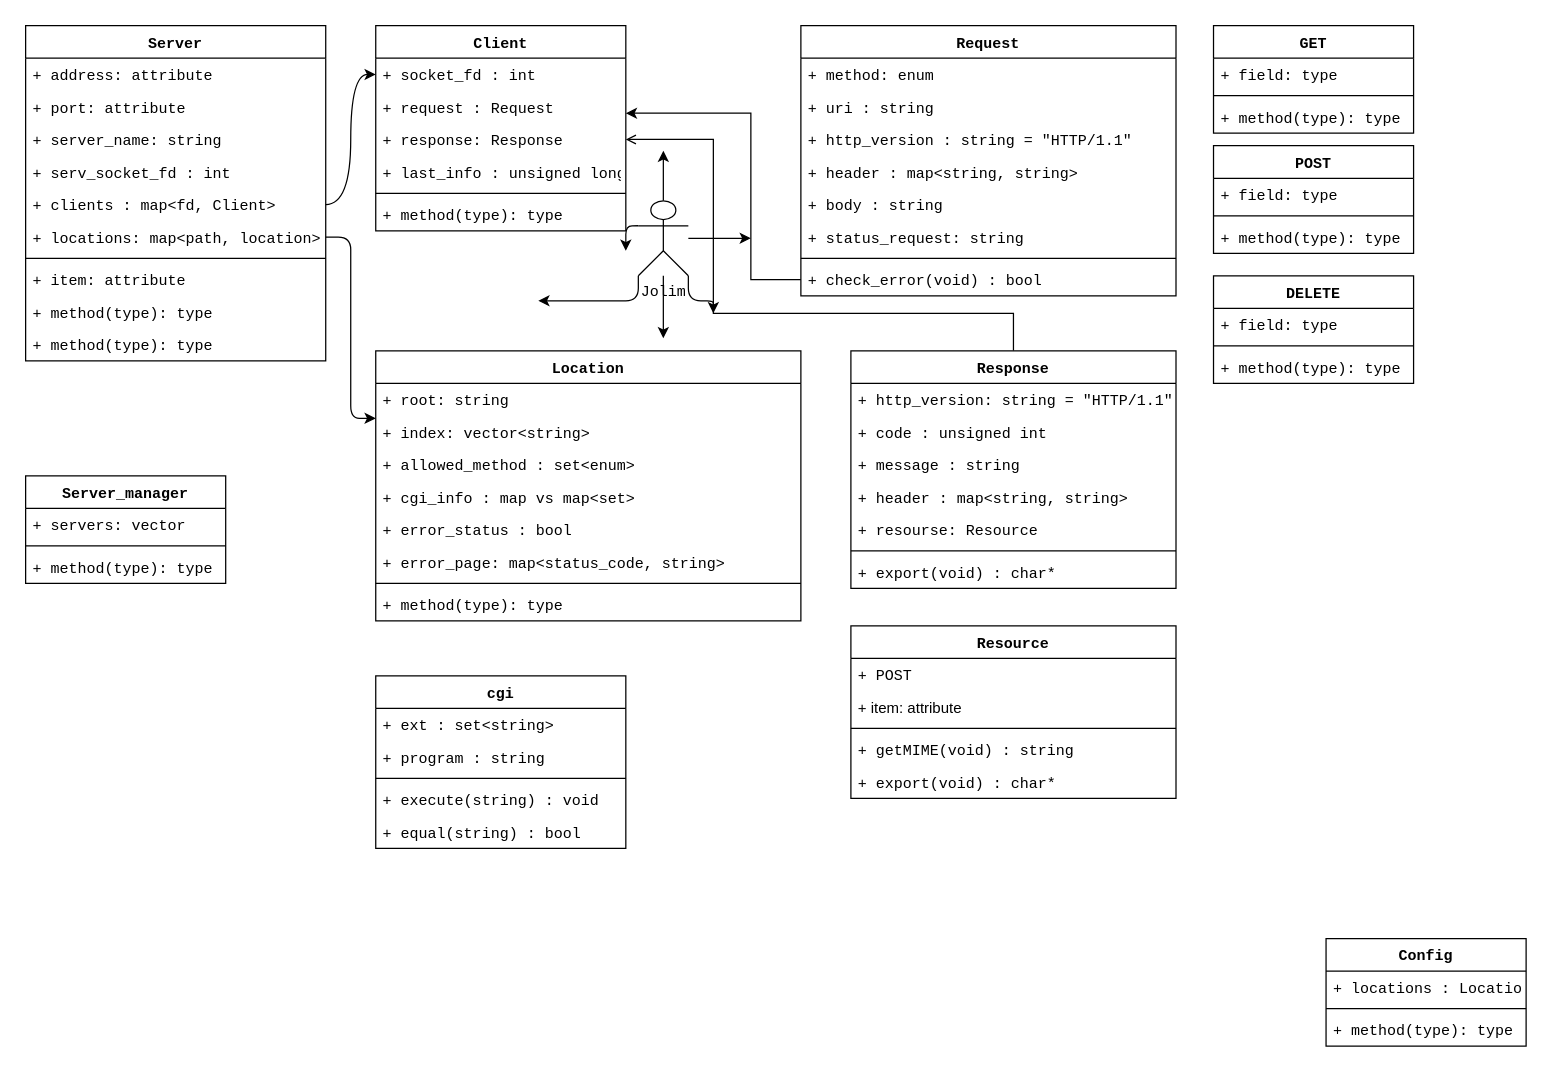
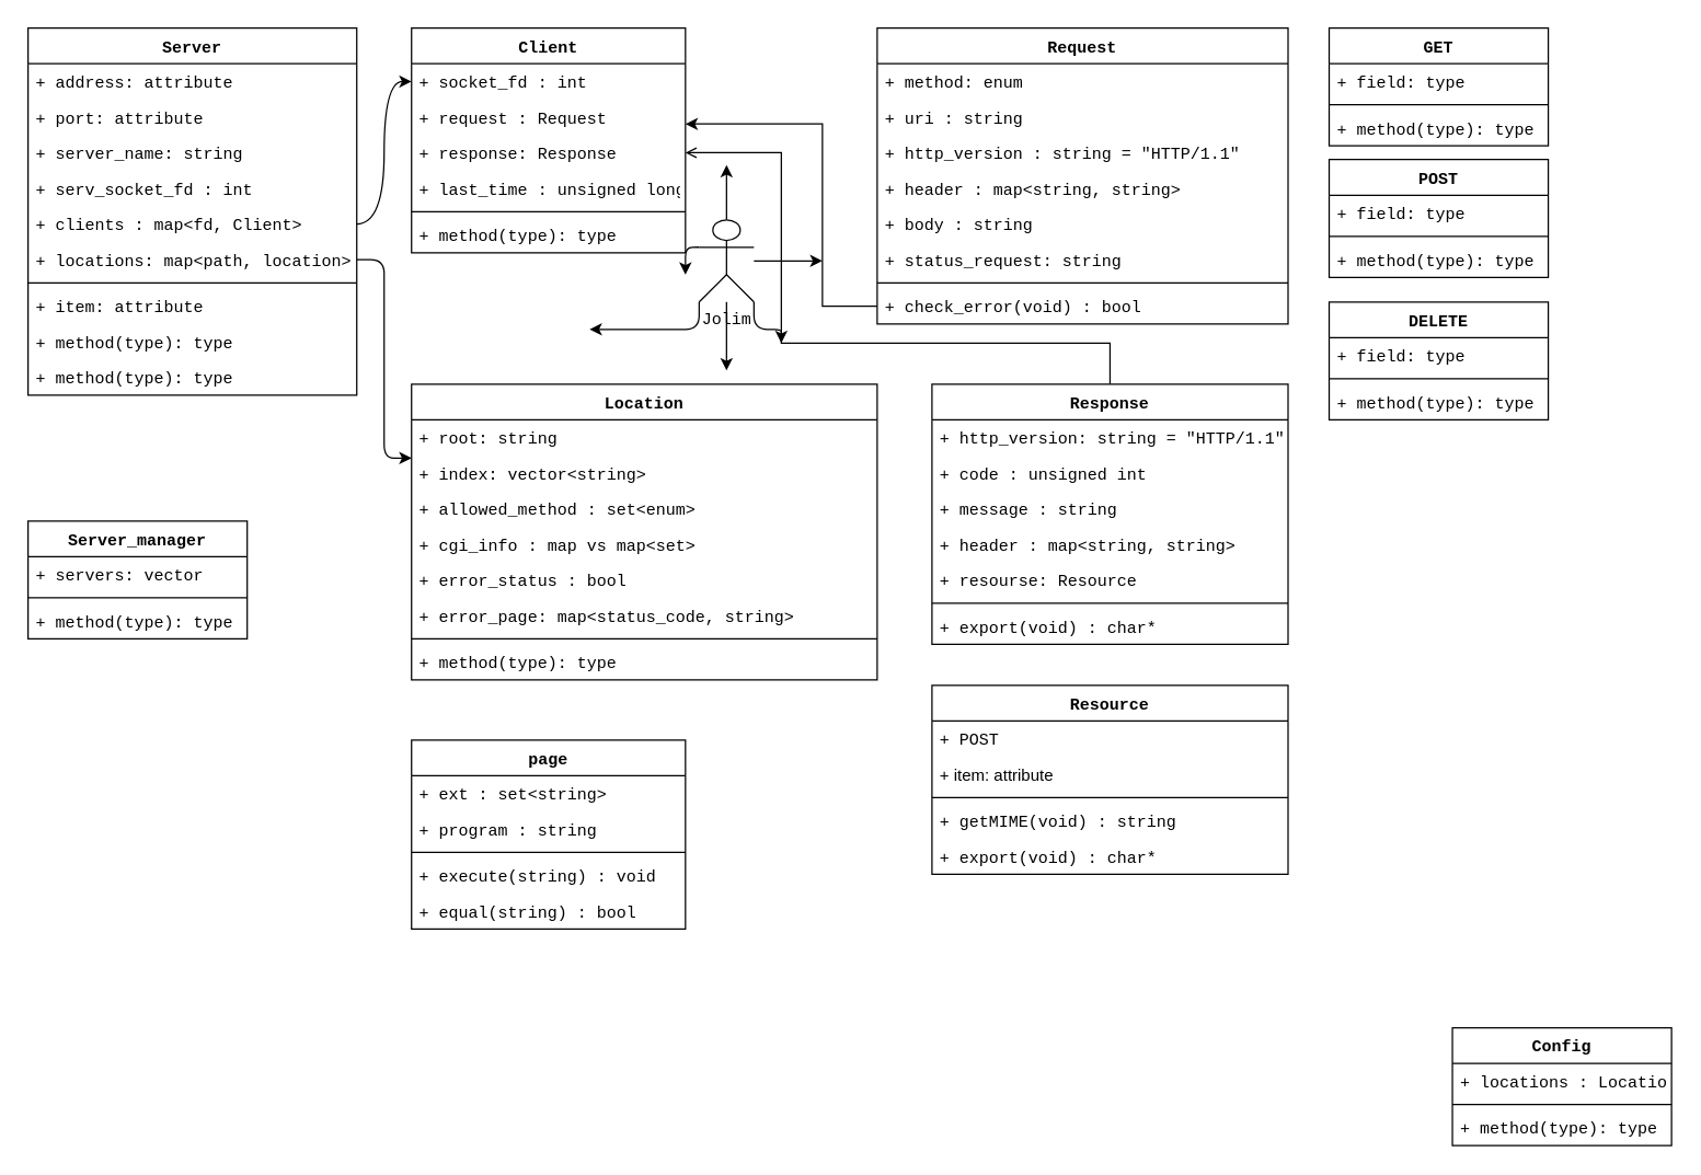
- <mxCell id="26" value="+ last_info : unsigned long" style="text;strokeColor=none;fillColor=none;align=left;verticalAlign=top;spacingLeft=4;spacingRight=4;overflow=hidden;rotatable=0;points=[[0,0.5],[1,0.5]];portConstraint=eastwest;fontFamily=Courier New;" parent="22" vertex="1"><mxGeometry y="104" width="200" height="26" as="geometry" /></mxCell>
+ <mxCell id="26" value="+ last_time : unsigned long" style="text;strokeColor=none;fillColor=none;align=left;verticalAlign=top;spacingLeft=4;spacingRight=4;overflow=hidden;rotatable=0;points=[[0,0.5],[1,0.5]];portConstraint=eastwest;fontFamily=Courier New;" parent="22" vertex="1"><mxGeometry y="104" width="200" height="26" as="geometry" /></mxCell>
- <mxCell id="64" value="cgi" style="swimlane;fontStyle=1;align=center;verticalAlign=top;childLayout=stackLayout;horizontal=1;startSize=26;horizontalStack=0;resizeParent=1;resizeParentMax=0;resizeLast=0;collapsible=1;marginBottom=0;fontFamily=Courier New;" parent="1" vertex="1"><mxGeometry x="300" y="540" width="200" height="138" as="geometry" /></mxCell>
+ <mxCell id="64" value="page" style="swimlane;fontStyle=1;align=center;verticalAlign=top;childLayout=stackLayout;horizontal=1;startSize=26;horizontalStack=0;resizeParent=1;resizeParentMax=0;resizeLast=0;collapsible=1;marginBottom=0;fontFamily=Courier New;" parent="1" vertex="1"><mxGeometry x="300" y="540" width="200" height="138" as="geometry" /></mxCell>
